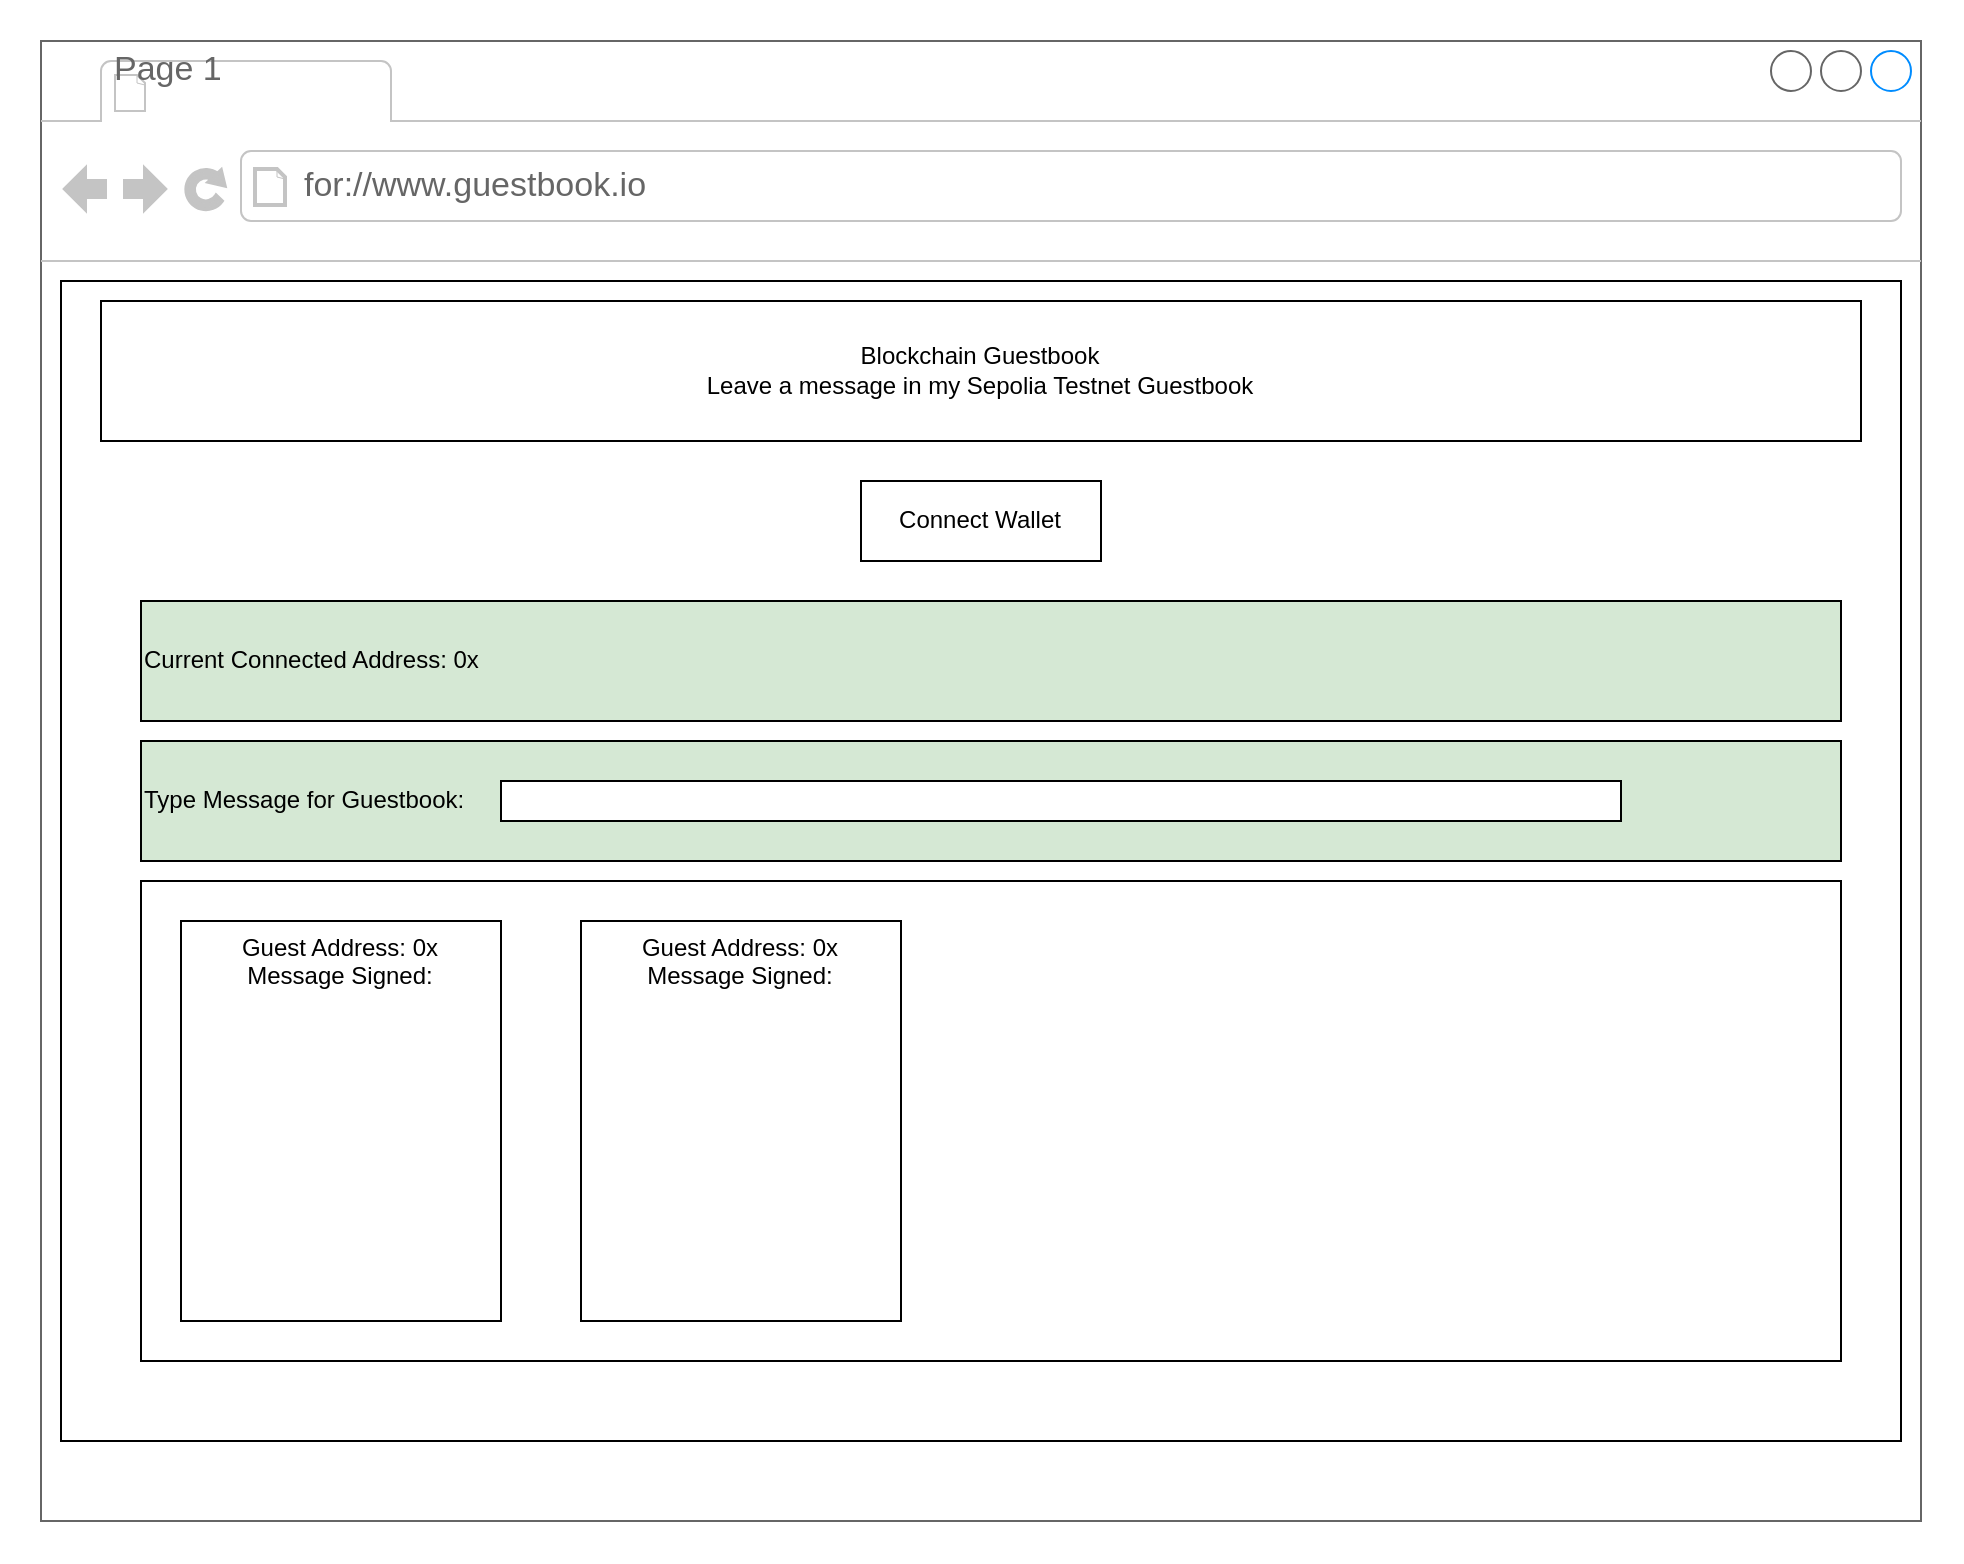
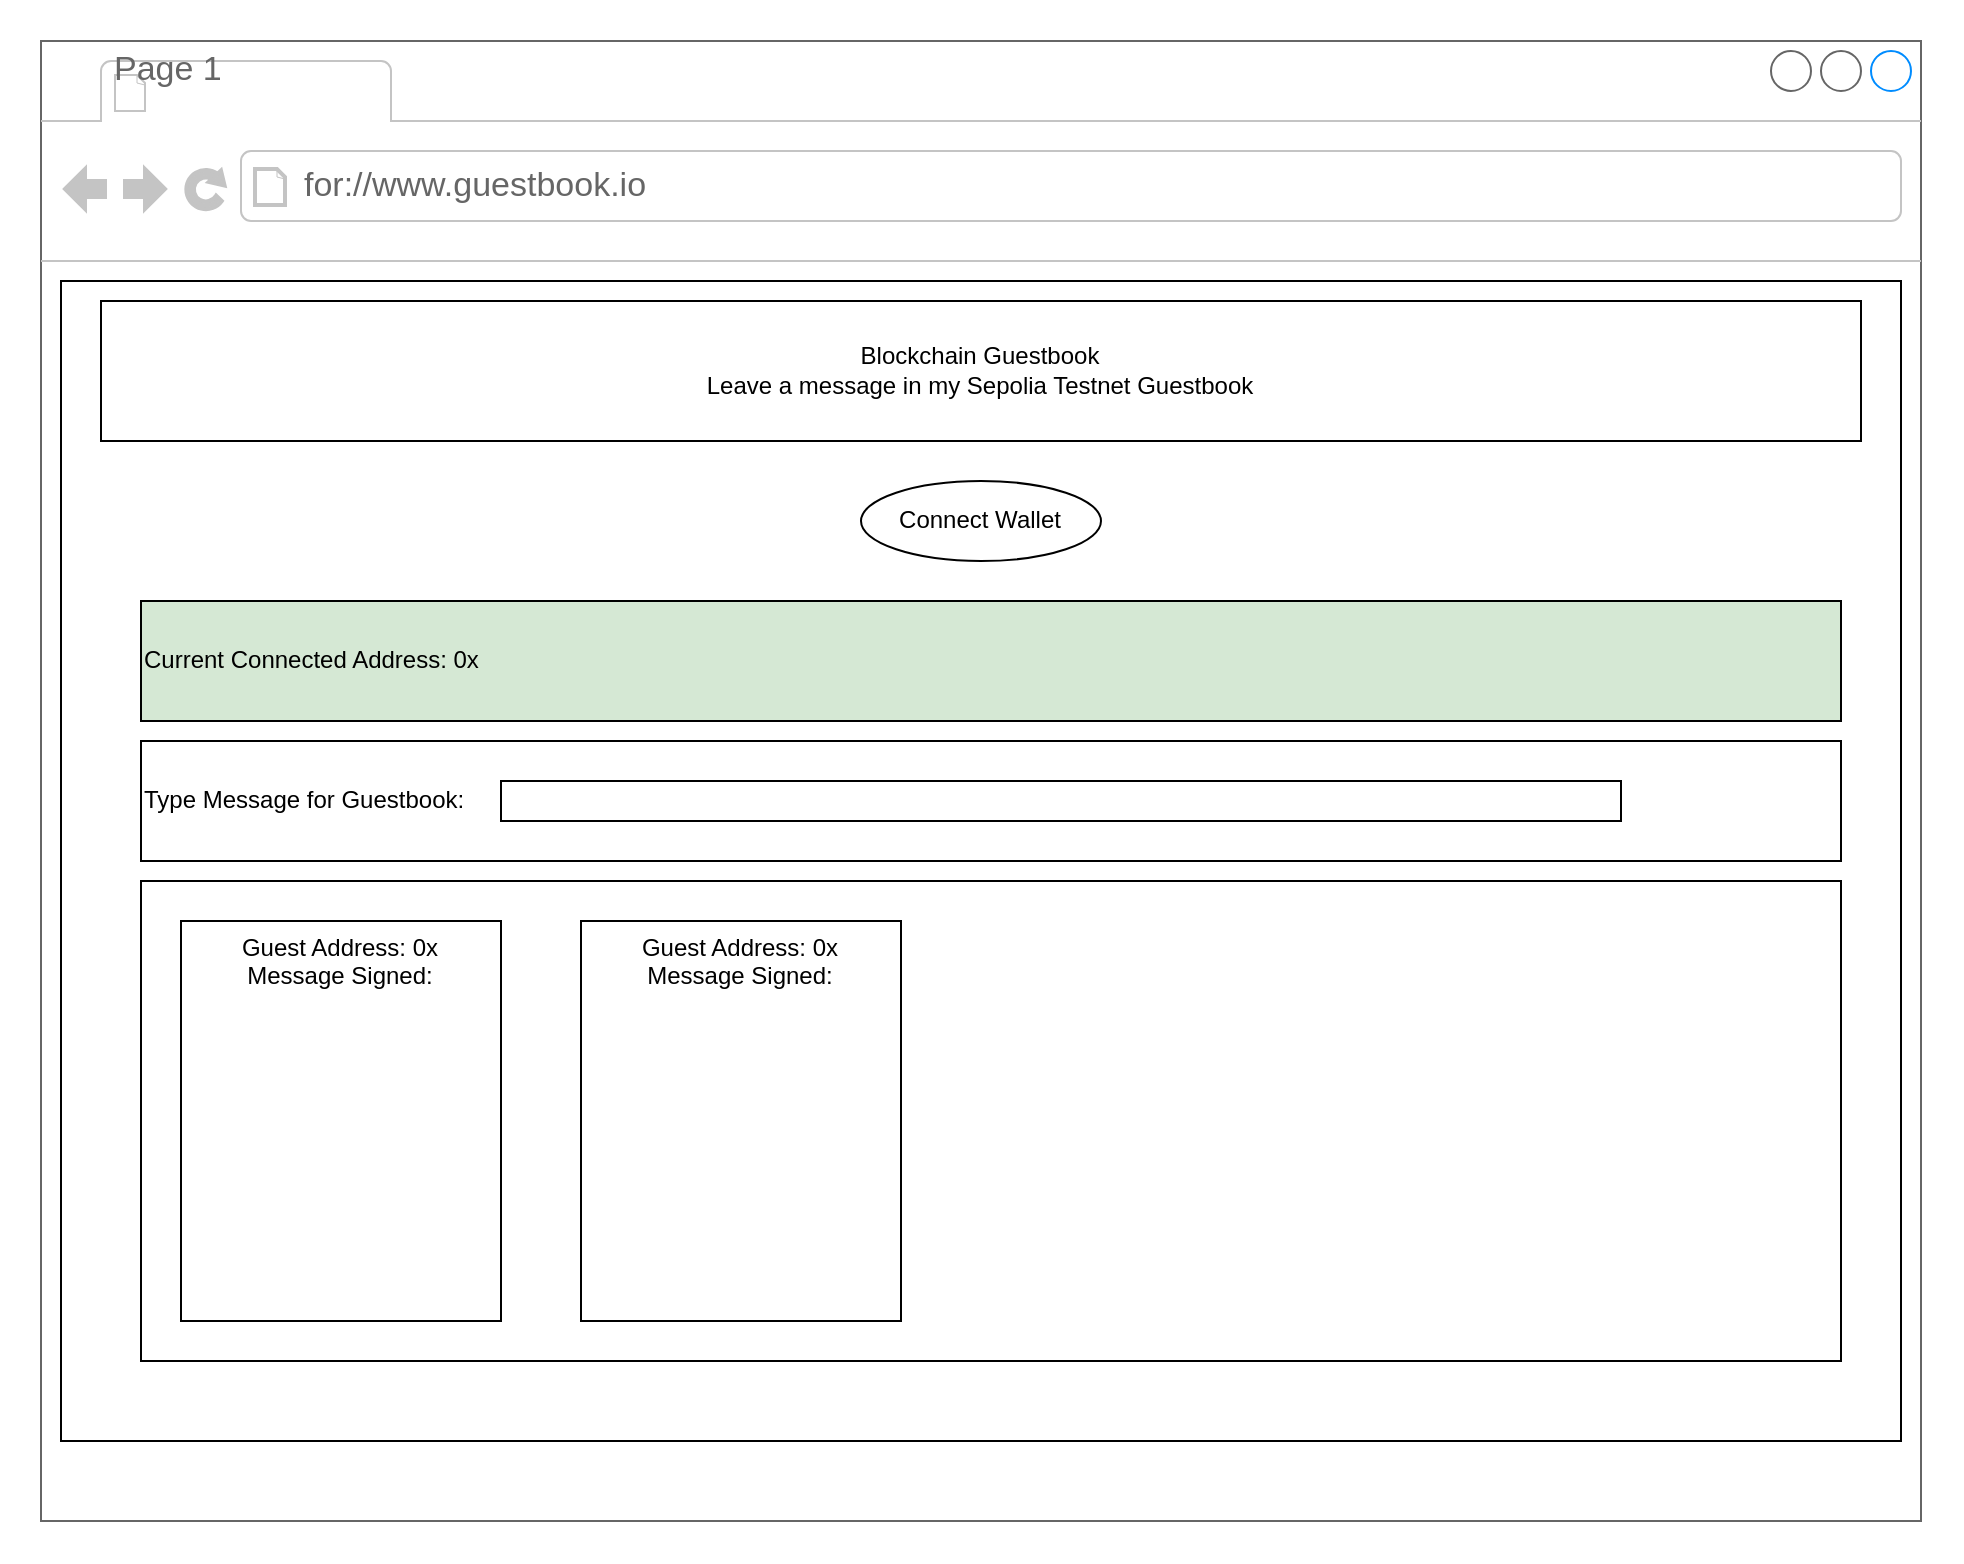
- <mxCell id="7" value="Connect Wallet" style="whiteSpace=wrap;html=1;" vertex="1" parent="2"><mxGeometry x="410" y="220" width="120" height="40" as="geometry" /></mxCell>
+ <mxCell id="7" value="Connect Wallet" style="ellipse;whiteSpace=wrap;html=1;" vertex="1" parent="2"><mxGeometry x="410" y="220" width="120" height="40" as="geometry" /></mxCell>
- <mxCell id="9" value="Type Message for Guestbook:&amp;nbsp;" style="whiteSpace=wrap;html=1;align=left;fillColor=#d5e8d4;" vertex="1" parent="2"><mxGeometry x="50" y="350" width="850" height="60" as="geometry" /></mxCell>
+ <mxCell id="9" value="Type Message for Guestbook:&amp;nbsp;" style="whiteSpace=wrap;html=1;align=left;" vertex="1" parent="2"><mxGeometry x="50" y="350" width="850" height="60" as="geometry" /></mxCell>
